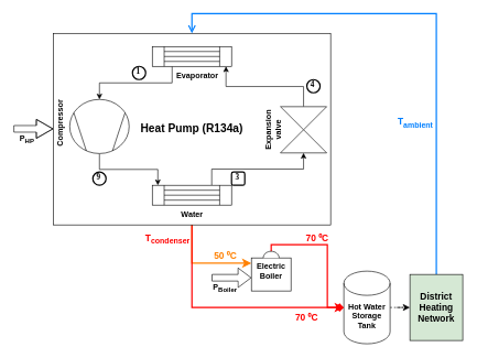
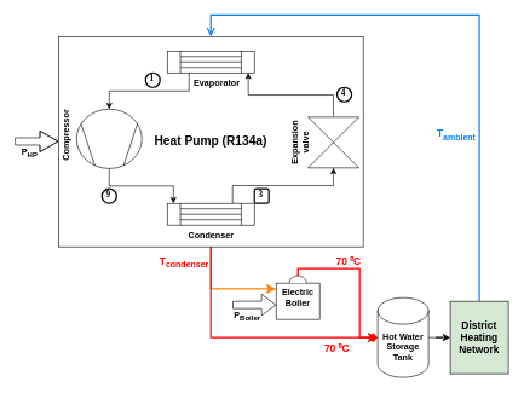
- <mxCell id="9" value="Water" style="shape=mxgraph.pid.heat_exchangers.heat_exchanger_(straight_tubes);html=1;align=center;verticalLabelPosition=bottom;verticalAlign=top;dashed=0;fontStyle=1" parent="1" vertex="1"><mxGeometry x="230" y="280" width="120" height="30" as="geometry" /></mxCell>
+ <mxCell id="9" value="Condenser" style="shape=mxgraph.pid.heat_exchangers.heat_exchanger_(straight_tubes);html=1;align=center;verticalLabelPosition=bottom;verticalAlign=top;dashed=0;fontStyle=1" parent="1" vertex="1"><mxGeometry x="230" y="280" width="120" height="30" as="geometry" /></mxCell>
- <mxCell id="28" value="&lt;b&gt;&lt;font style=&quot;font-size: 14px&quot; color=&quot;#ff8000&quot;&gt;50&amp;nbsp;⁰C&lt;/font&gt;&lt;/b&gt;" style="text;html=1;strokeColor=none;fillColor=none;align=center;verticalAlign=middle;whiteSpace=wrap;rounded=0;" vertex="1" parent="1"><mxGeometry x="321" y="377" width="40" height="20" as="geometry" /></mxCell>
- <mxCell id="10" value="" style="edgeStyle=orthogonalEdgeStyle;rounded=0;orthogonalLoop=1;jettySize=auto;html=1;startSize=8;endSize=8;strokeWidth=1;dashed=1;" edge="1" parent="1" source="11" target="16"><mxGeometry relative="1" as="geometry" /></mxCell>
+ <mxCell id="10" value="" style="edgeStyle=orthogonalEdgeStyle;rounded=0;orthogonalLoop=1;jettySize=auto;html=1;startSize=8;endSize=8;strokeWidth=1;" edge="1" parent="1" source="11" target="16"><mxGeometry relative="1" as="geometry" /></mxCell>
